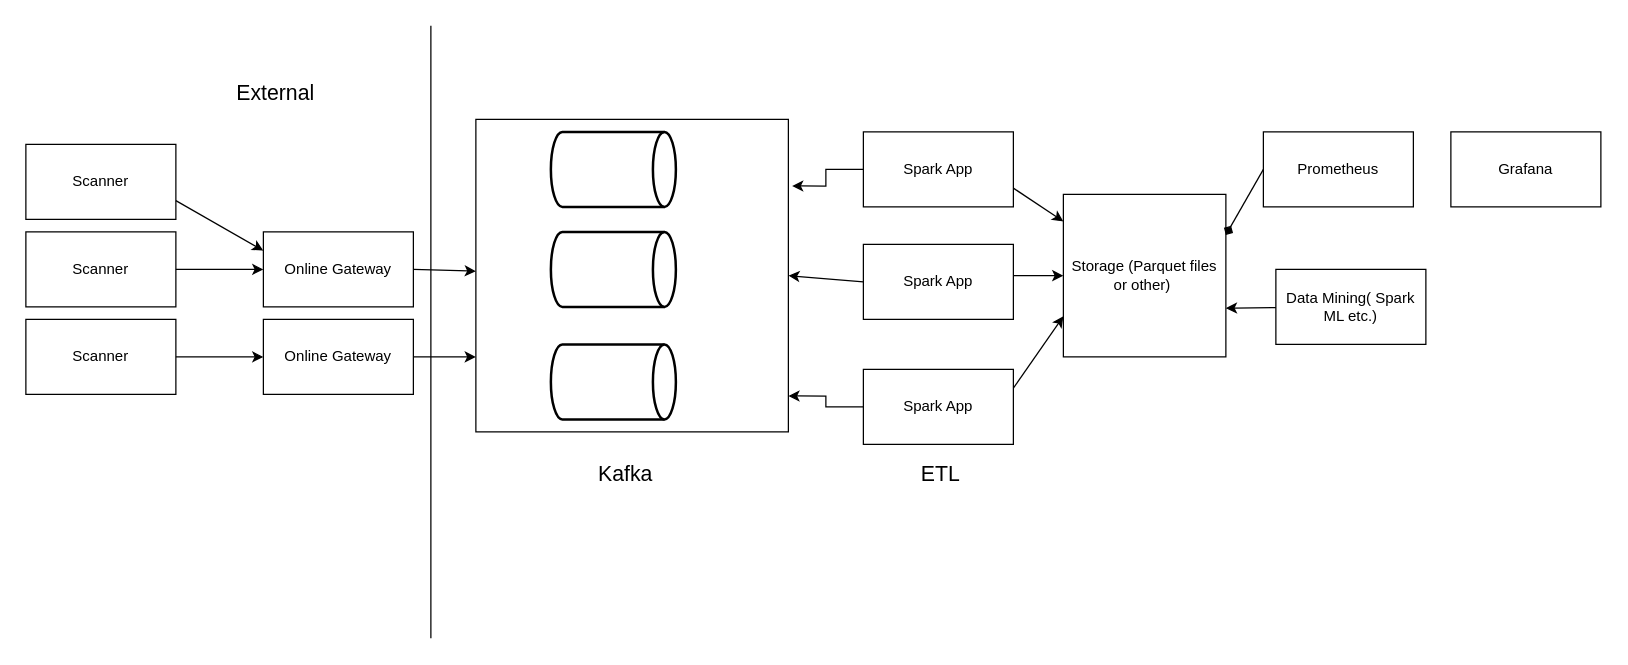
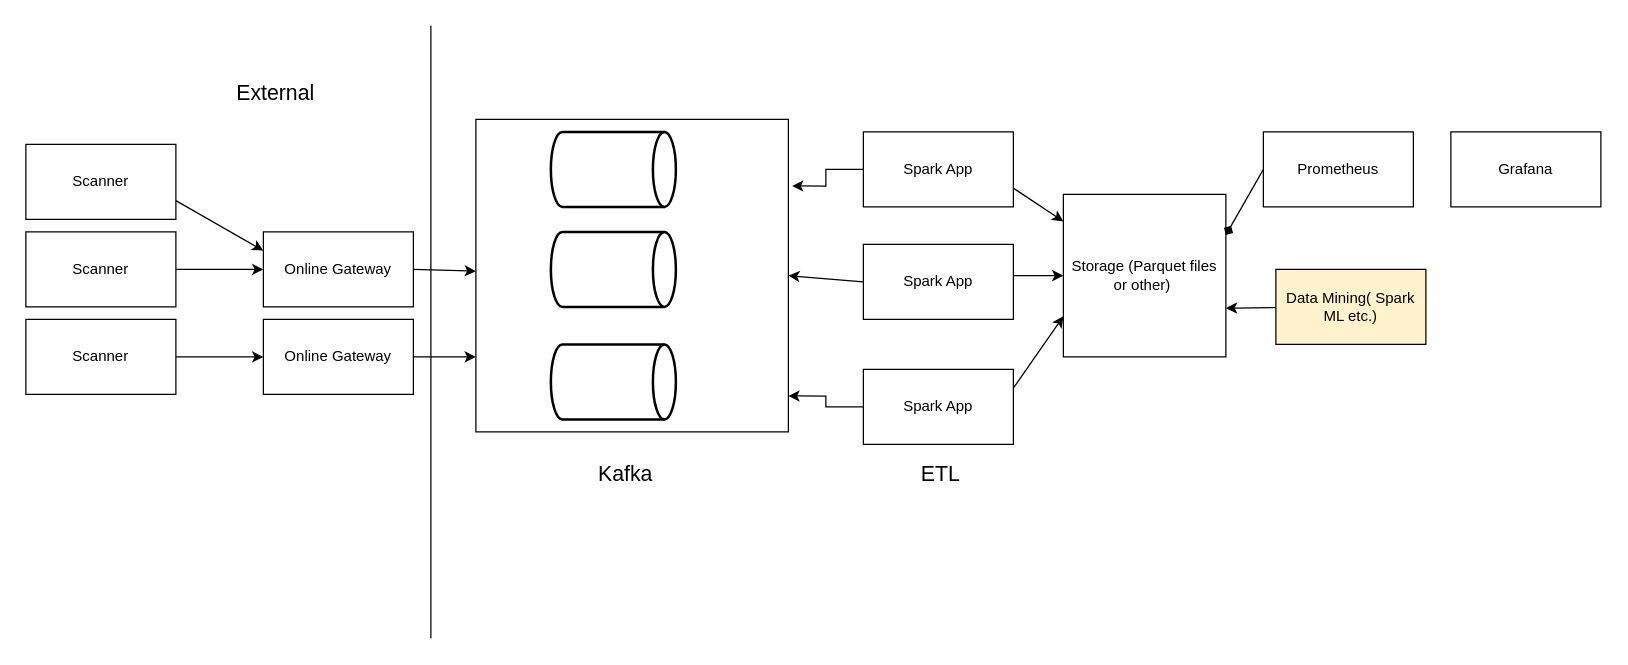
- <mxCell id="29" value="Data Mining( Spark ML etc.)" style="rounded=0;whiteSpace=wrap;html=1;" vertex="1" parent="1"><mxGeometry x="1020" y="215" width="120" height="60" as="geometry" /></mxCell>
+ <mxCell id="29" value="Data Mining( Spark ML etc.)" style="rounded=0;whiteSpace=wrap;html=1;fillColor=#fff2cc;" vertex="1" parent="1"><mxGeometry x="1020" y="215" width="120" height="60" as="geometry" /></mxCell>
